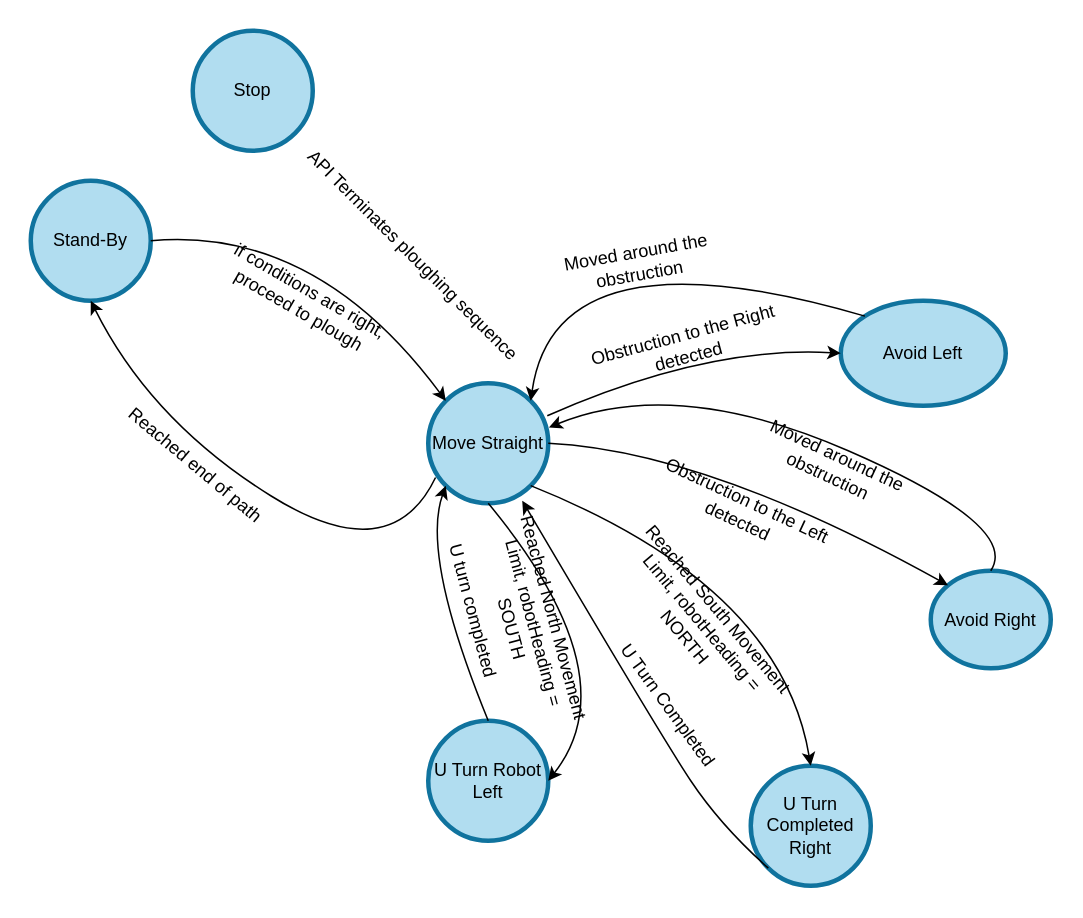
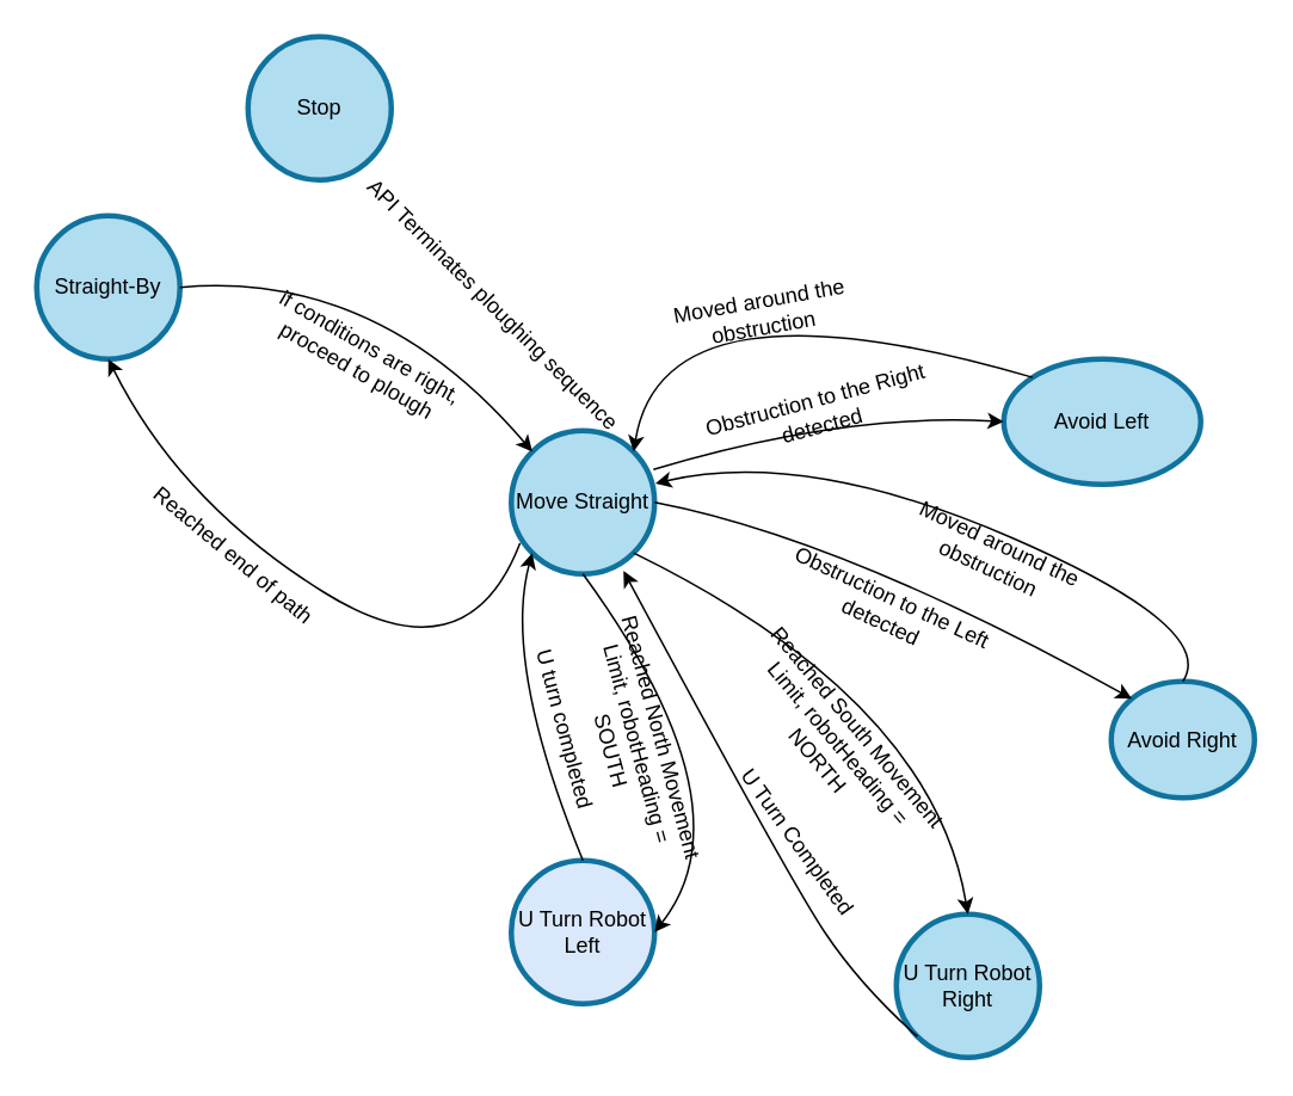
- <mxCell id="26" value="Stop" style="ellipse;whiteSpace=wrap;html=1;aspect=fixed;strokeWidth=3;fillColor=#b1ddf0;strokeColor=#10739e;" vertex="1" parent="1"><mxGeometry x="128" y="20" width="80" height="80" as="geometry" /></mxCell>
+ <mxCell id="26" value="Stop" style="ellipse;whiteSpace=wrap;html=1;aspect=fixed;strokeWidth=3;fillColor=#b1ddf0;strokeColor=#10739e;" vertex="1" parent="1"><mxGeometry x="138" y="20" width="80" height="80" as="geometry" /></mxCell>
- <mxCell id="2" value="Stand-By" style="ellipse;whiteSpace=wrap;html=1;aspect=fixed;strokeWidth=3;fillColor=#b1ddf0;strokeColor=#10739e;" parent="1" vertex="1"><mxGeometry x="20" y="120" width="80" height="80" as="geometry" /></mxCell>
+ <mxCell id="2" value="Straight-By" style="ellipse;whiteSpace=wrap;html=1;aspect=fixed;strokeWidth=3;fillColor=#b1ddf0;strokeColor=#10739e;" parent="1" vertex="1"><mxGeometry x="20" y="120" width="80" height="80" as="geometry" /></mxCell>
- <mxCell id="3" value="Move Straight" style="ellipse;whiteSpace=wrap;html=1;aspect=fixed;strokeWidth=3;fillColor=#b1ddf0;strokeColor=#10739e;" parent="1" vertex="1"><mxGeometry x="285" y="255" width="80" height="80" as="geometry" /></mxCell>
+ <mxCell id="3" value="Move Straight" style="ellipse;whiteSpace=wrap;html=1;aspect=fixed;strokeWidth=3;fillColor=#b1ddf0;strokeColor=#10739e;" parent="1" vertex="1"><mxGeometry x="285" y="240" width="80" height="80" as="geometry" /></mxCell>
- <mxCell id="8" value="U Turn Robot Left" style="ellipse;whiteSpace=wrap;html=1;aspect=fixed;strokeWidth=3;fillColor=#b1ddf0;strokeColor=#10739e;" parent="1" vertex="1"><mxGeometry x="285" y="480" width="80" height="80" as="geometry" /></mxCell>
+ <mxCell id="8" value="U Turn Robot Left" style="ellipse;whiteSpace=wrap;html=1;aspect=fixed;strokeWidth=3;fillColor=#dae8fc;strokeColor=#10739e;" parent="1" vertex="1"><mxGeometry x="285" y="480" width="80" height="80" as="geometry" /></mxCell>
- <mxCell id="6" value="U Turn Completed Right" style="ellipse;whiteSpace=wrap;html=1;aspect=fixed;strokeWidth=3;fillColor=#b1ddf0;strokeColor=#10739e;" parent="1" vertex="1"><mxGeometry x="500" y="510" width="80" height="80" as="geometry" /></mxCell>
+ <mxCell id="6" value="U Turn Robot Right" style="ellipse;whiteSpace=wrap;html=1;aspect=fixed;strokeWidth=3;fillColor=#b1ddf0;strokeColor=#10739e;" parent="1" vertex="1"><mxGeometry x="500" y="510" width="80" height="80" as="geometry" /></mxCell>
